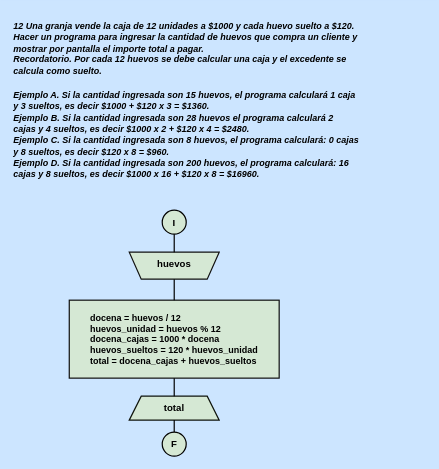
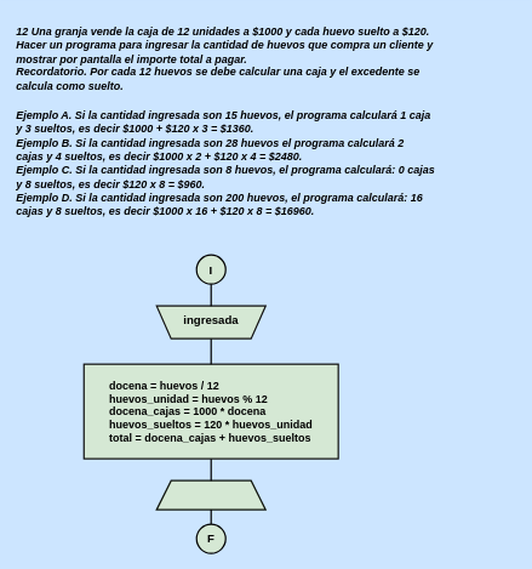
- <mxCell id="6" value="&lt;font color=&quot;#000000&quot;&gt;&lt;span style=&quot;font-size: 16px;&quot;&gt;&lt;b&gt;huevos&lt;/b&gt;&lt;/span&gt;&lt;/font&gt;" style="text;strokeColor=none;align=center;fillColor=none;html=1;verticalAlign=middle;whiteSpace=wrap;rounded=0;aspect=fixed;" vertex="1" parent="5"><mxGeometry x="5" y="-5" width="140" height="50" as="geometry" /></mxCell>
+ <mxCell id="6" value="&lt;font color=&quot;#000000&quot;&gt;&lt;span style=&quot;font-size: 16px;&quot;&gt;&lt;b&gt;ingresada&lt;/b&gt;&lt;/span&gt;&lt;/font&gt;" style="text;strokeColor=none;align=center;fillColor=none;html=1;verticalAlign=middle;whiteSpace=wrap;rounded=0;aspect=fixed;" vertex="1" parent="5"><mxGeometry x="5" y="-5" width="140" height="50" as="geometry" /></mxCell>
- <mxCell id="15" value="&lt;b&gt;&lt;font color=&quot;#000000&quot; style=&quot;font-size: 16px;&quot;&gt;total&lt;/font&gt;&lt;/b&gt;" style="text;strokeColor=none;align=center;fillColor=none;html=1;verticalAlign=middle;whiteSpace=wrap;rounded=0;aspect=fixed;" vertex="1" parent="3"><mxGeometry x="130" y="315" width="90" height="30" as="geometry" /></mxCell>
